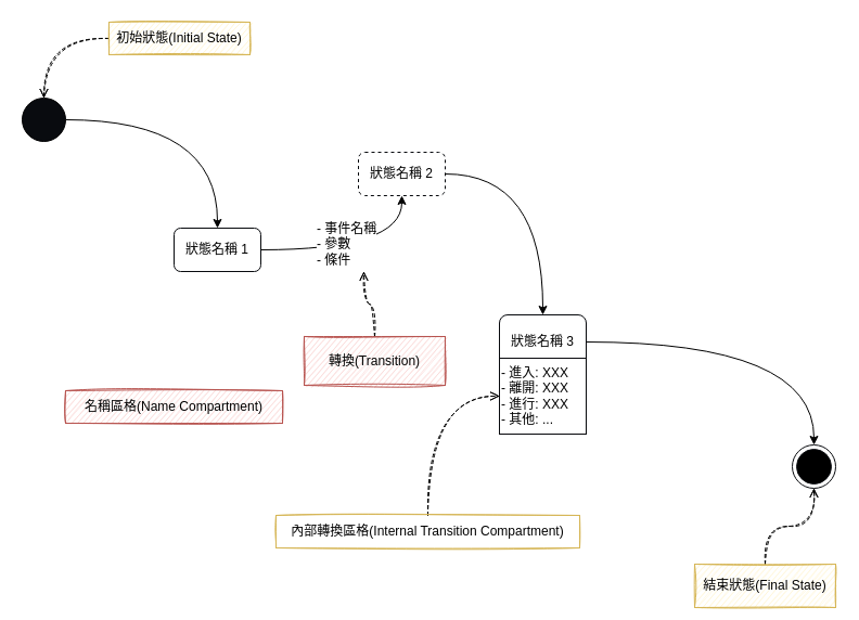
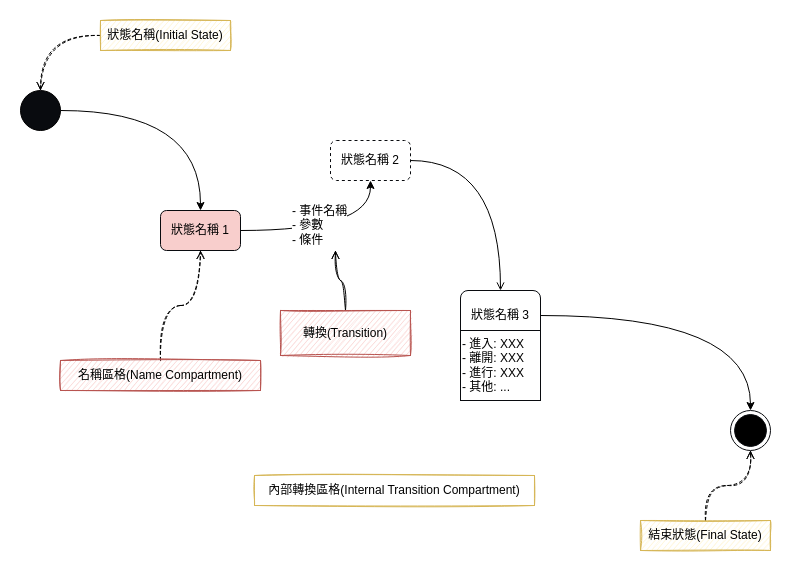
- <mxCell id="14" value="初始狀態(Initial State)" style="rounded=0;whiteSpace=wrap;html=1;labelBackgroundColor=none;strokeColor=#d6b656;fillColor=#fff2cc;sketch=1;" parent="1" vertex="1"><mxGeometry x="100" y="20" width="130" height="30" as="geometry" /></mxCell>
+ <mxCell id="14" value="狀態名稱(Initial State)" style="rounded=0;whiteSpace=wrap;html=1;labelBackgroundColor=none;strokeColor=#d6b656;fillColor=#fff2cc;sketch=1;" parent="1" vertex="1"><mxGeometry x="100" y="20" width="130" height="30" as="geometry" /></mxCell>
- <mxCell id="6" value="狀態名稱 1" style="rounded=1;whiteSpace=wrap;html=1;strokeColor=#090B0F;fillColor=#FFFFFF;" parent="1" vertex="1"><mxGeometry x="160" y="210" width="80" height="40" as="geometry" /></mxCell>
+ <mxCell id="6" value="狀態名稱 1" style="rounded=1;whiteSpace=wrap;html=1;strokeColor=#090B0F;fillColor=#f8cecc;" parent="1" vertex="1"><mxGeometry x="160" y="210" width="80" height="40" as="geometry" /></mxCell>
- <mxCell id="21" style="edgeStyle=orthogonalEdgeStyle;curved=1;sketch=1;orthogonalLoop=1;jettySize=auto;html=1;dashed=1;endArrow=open;endFill=0;" parent="1" source="22" target="9" edge="1"><mxGeometry relative="1" as="geometry" /></mxCell>
+ <mxCell id="21" style="edgeStyle=orthogonalEdgeStyle;curved=1;sketch=1;orthogonalLoop=1;jettySize=auto;html=1;dashed=0;endArrow=open;endFill=0;" parent="1" source="22" target="9" edge="1"><mxGeometry relative="1" as="geometry" /></mxCell>
- <mxCell id="7" style="edgeStyle=orthogonalEdgeStyle;curved=1;orthogonalLoop=1;jettySize=auto;html=1;entryX=0.5;entryY=0;entryDx=0;entryDy=0;" parent="1" source="8" target="11" edge="1"><mxGeometry relative="1" as="geometry" /></mxCell>
+ <mxCell id="7" style="edgeStyle=orthogonalEdgeStyle;curved=1;orthogonalLoop=1;jettySize=auto;html=1;entryX=0.5;entryY=0;entryDx=0;entryDy=0;endArrow=open;" parent="1" source="8" target="11" edge="1"><mxGeometry relative="1" as="geometry" /></mxCell>
+ <mxCell id="17" style="edgeStyle=orthogonalEdgeStyle;curved=1;sketch=1;orthogonalLoop=1;jettySize=auto;html=1;entryX=0.5;entryY=1;entryDx=0;entryDy=0;dashed=1;endArrow=open;endFill=0;" parent="1" source="18" target="6" edge="1"><mxGeometry relative="1" as="geometry" /></mxCell>
- <mxCell id="19" style="edgeStyle=orthogonalEdgeStyle;curved=1;sketch=1;orthogonalLoop=1;jettySize=auto;html=1;entryX=0;entryY=0.5;entryDx=0;entryDy=0;dashed=1;endArrow=open;endFill=0;" parent="1" source="20" target="12" edge="1"><mxGeometry relative="1" as="geometry" /></mxCell>
- <mxCell id="16" value="結束狀態(Final State)" style="rounded=0;whiteSpace=wrap;html=1;labelBackgroundColor=none;strokeColor=#d6b656;fillColor=#fff2cc;sketch=1;" parent="1" vertex="1"><mxGeometry x="640" y="520" width="130" height="40" as="geometry" /></mxCell>
+ <mxCell id="16" value="結束狀態(Final State)" style="rounded=0;whiteSpace=wrap;html=1;labelBackgroundColor=none;strokeColor=#d6b656;fillColor=#fff2cc;sketch=1;" parent="1" vertex="1"><mxGeometry x="640" y="520" width="130" height="30" as="geometry" /></mxCell>
